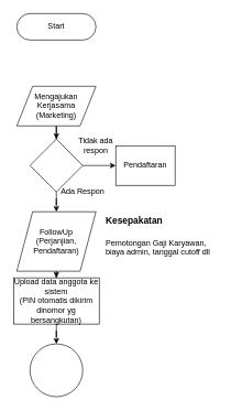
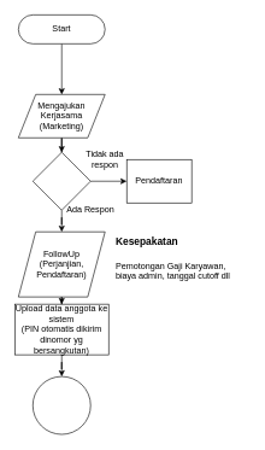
+ <mxCell id="2" value="" style="edgeStyle=orthogonalEdgeStyle;rounded=0;orthogonalLoop=1;jettySize=auto;html=1;" edge="1" parent="1" source="3" target="5"><mxGeometry relative="1" as="geometry" /></mxCell>
